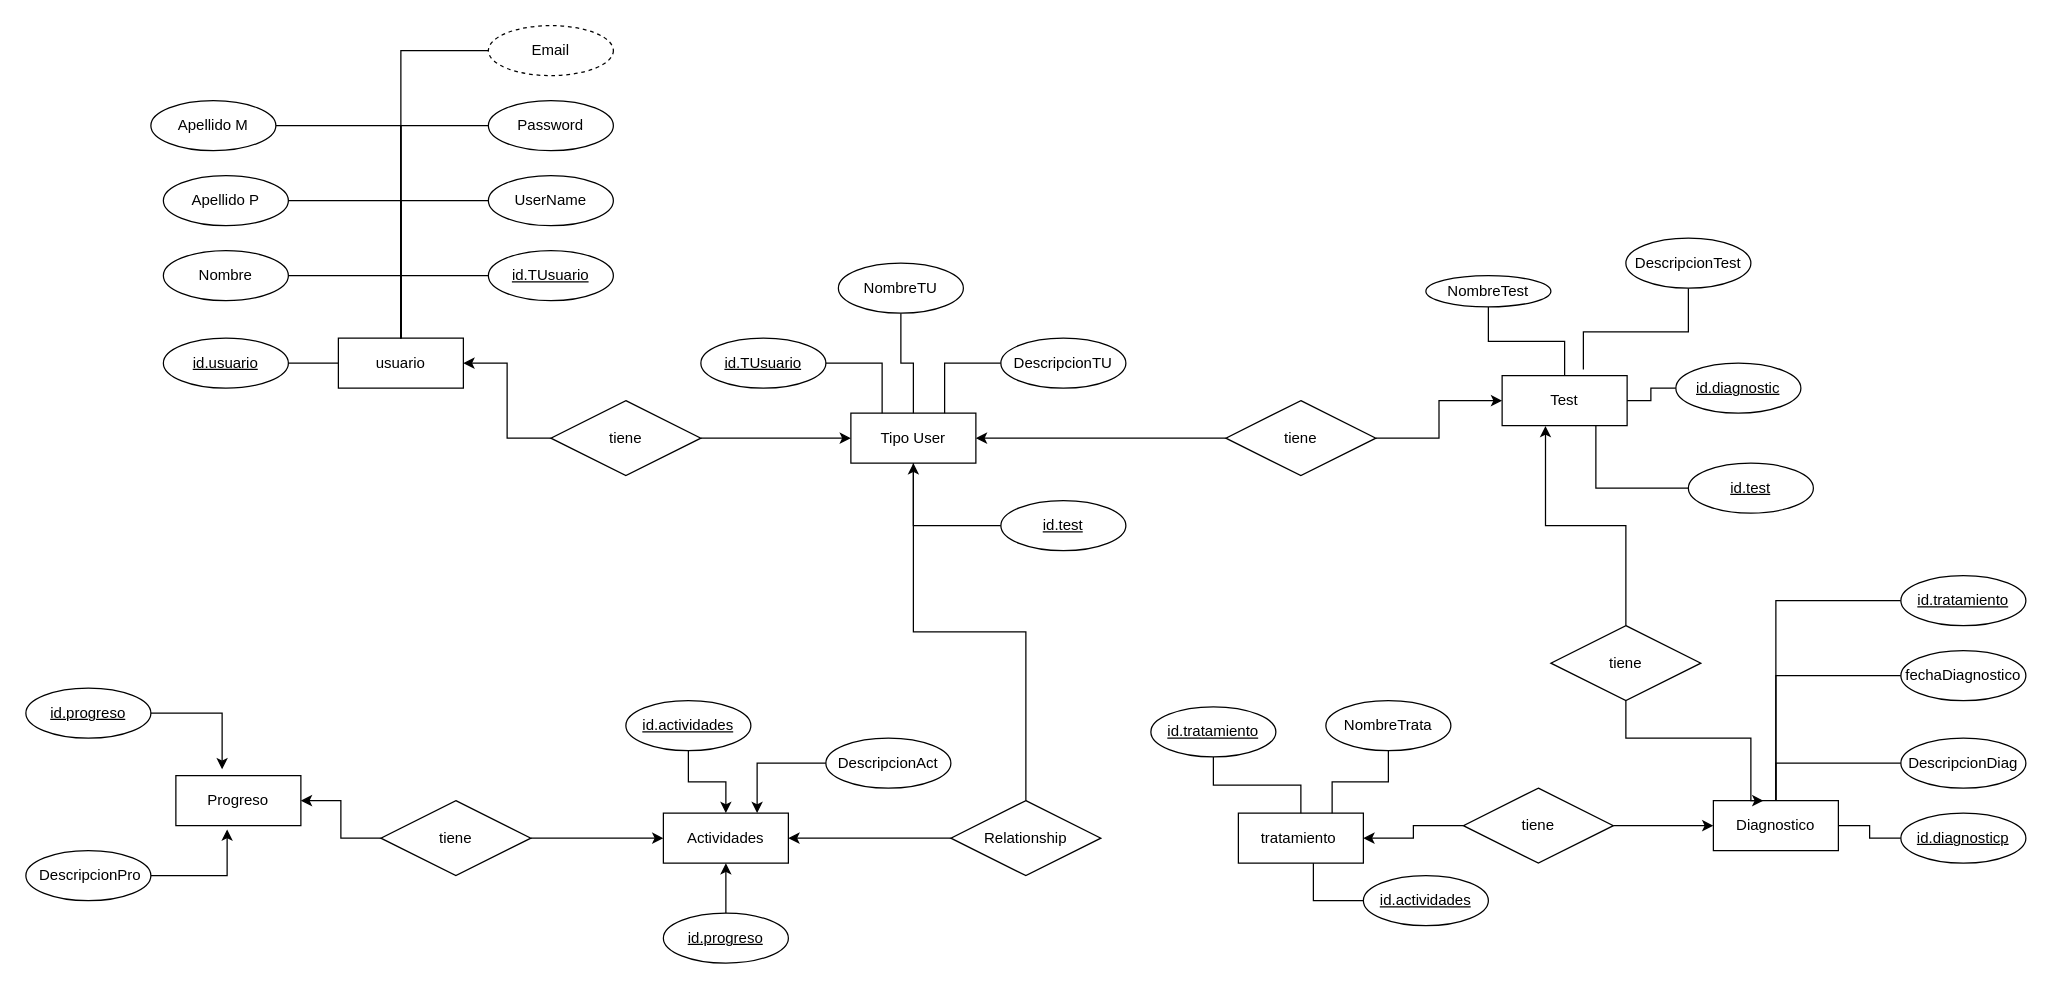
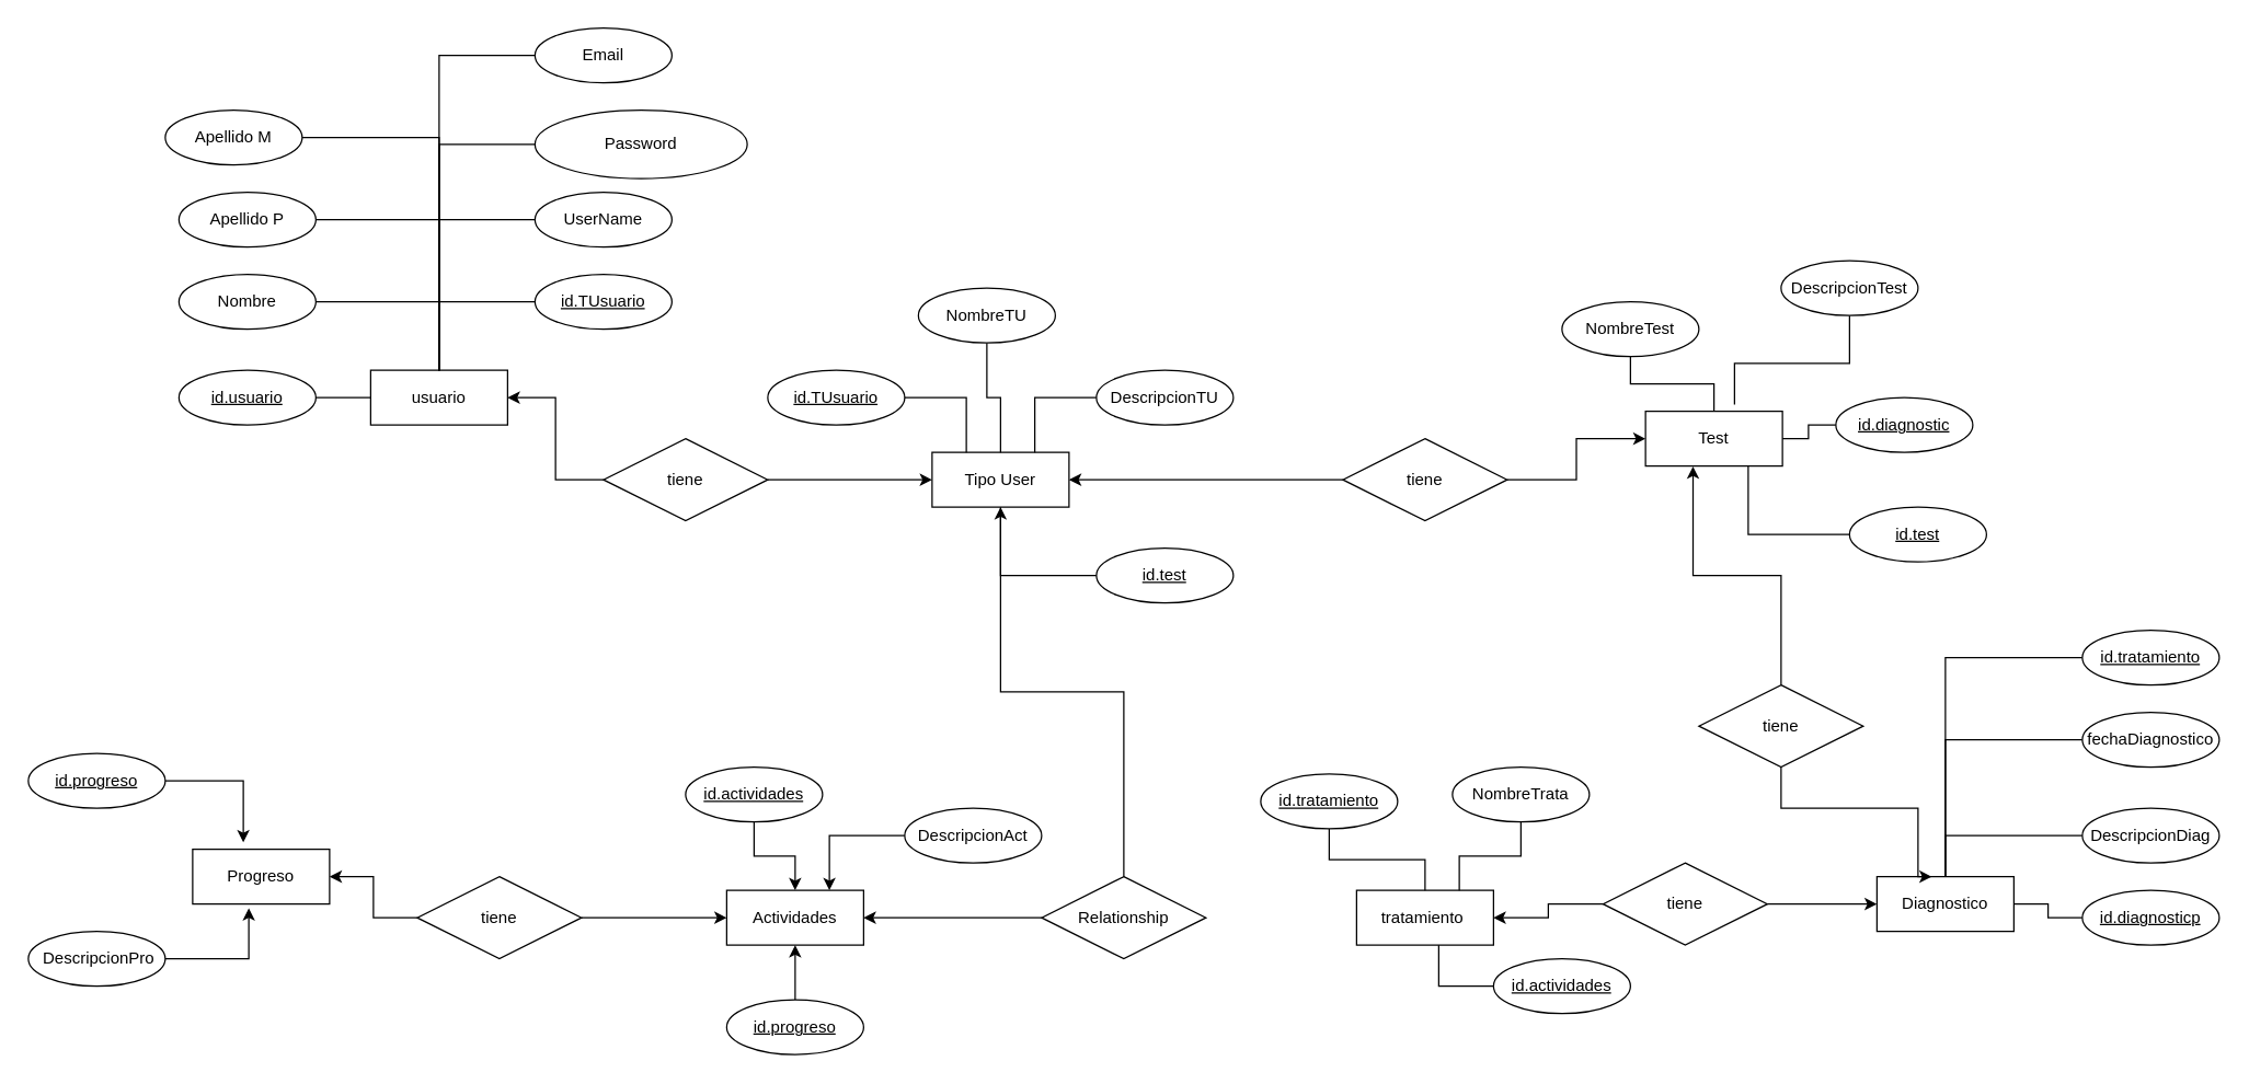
- <mxCell id="18" value="Email" style="ellipse;whiteSpace=wrap;html=1;align=center;dashed=1;" vertex="1" parent="1"><mxGeometry x="390" y="20" width="100" height="40" as="geometry" /></mxCell>
+ <mxCell id="18" value="Email" style="ellipse;whiteSpace=wrap;html=1;align=center;" vertex="1" parent="1"><mxGeometry x="390" y="20" width="100" height="40" as="geometry" /></mxCell>
- <mxCell id="12" value="Password" style="ellipse;whiteSpace=wrap;html=1;align=center;" vertex="1" parent="1"><mxGeometry x="390" y="80" width="100" height="40" as="geometry" /></mxCell>
+ <mxCell id="12" value="Password" style="ellipse;whiteSpace=wrap;html=1;align=center;" vertex="1" parent="1"><mxGeometry x="390" y="80" width="155" height="50" as="geometry" /></mxCell>
- <mxCell id="33" value="NombreTest" style="ellipse;whiteSpace=wrap;html=1;align=center;" vertex="1" parent="1"><mxGeometry x="1140" y="220" width="100" height="25" as="geometry" /></mxCell>
+ <mxCell id="33" value="NombreTest" style="ellipse;whiteSpace=wrap;html=1;align=center;" vertex="1" parent="1"><mxGeometry x="1140" y="220" width="100" height="40" as="geometry" /></mxCell>
